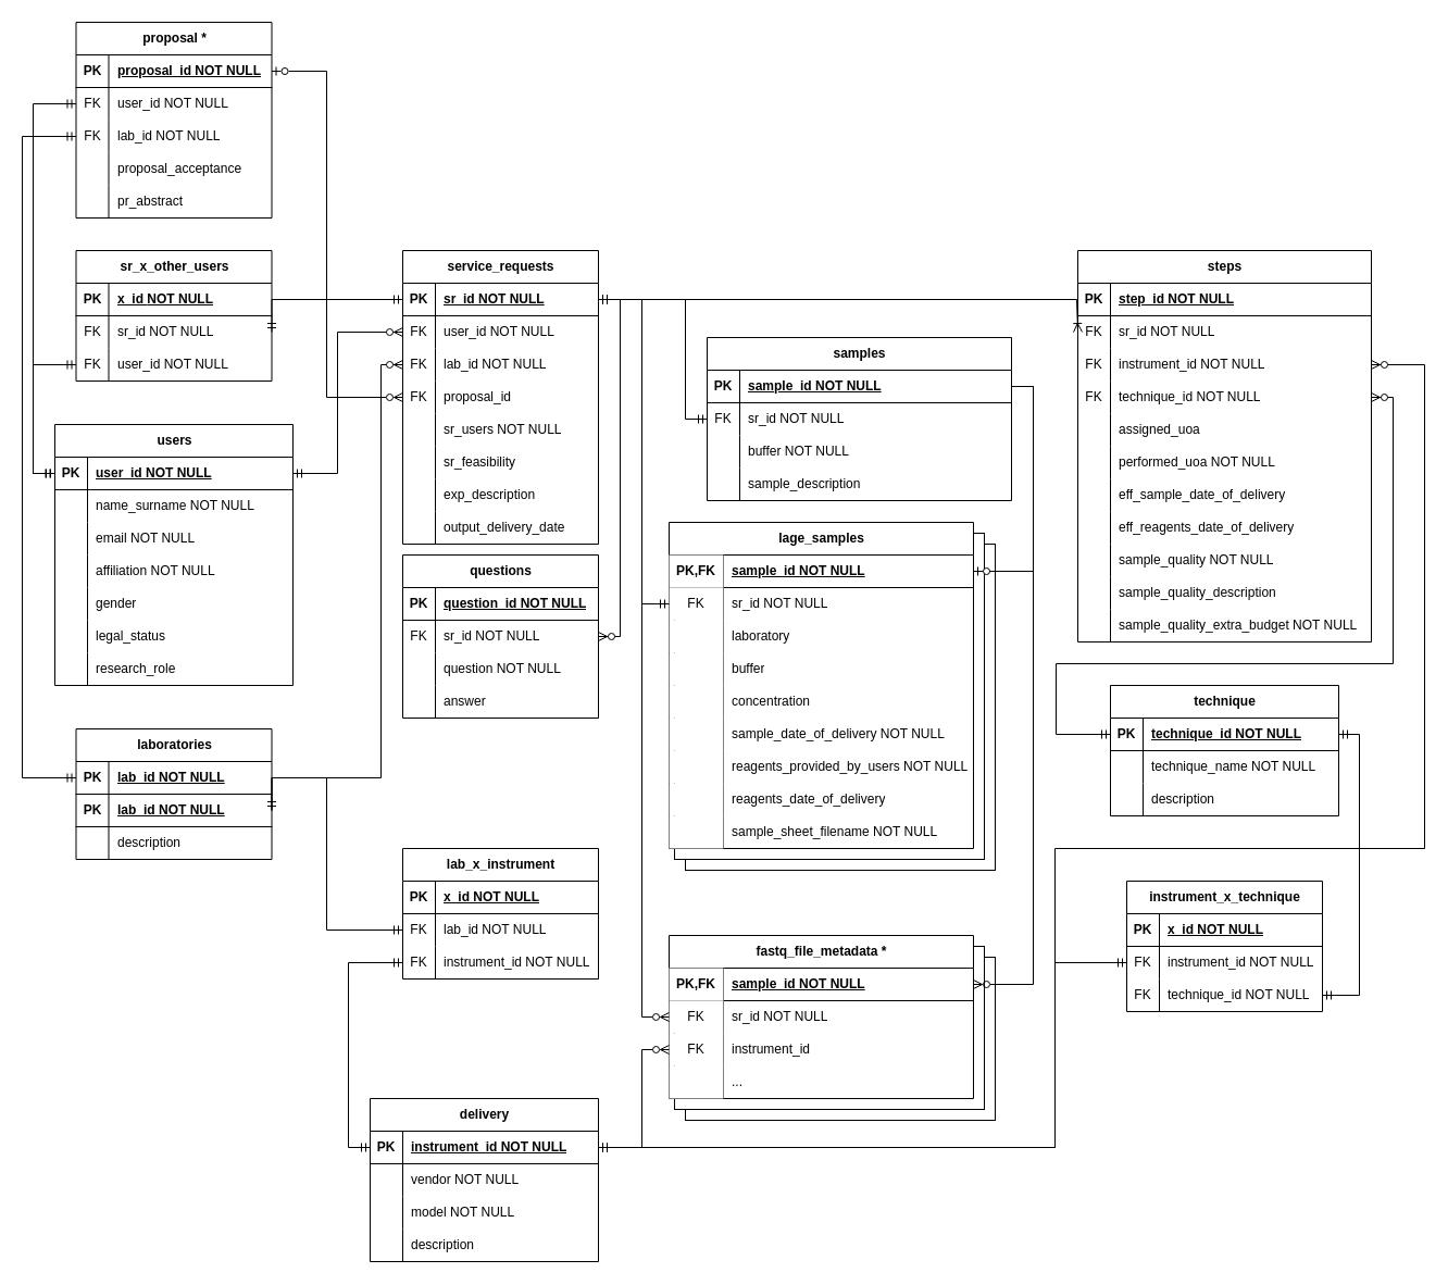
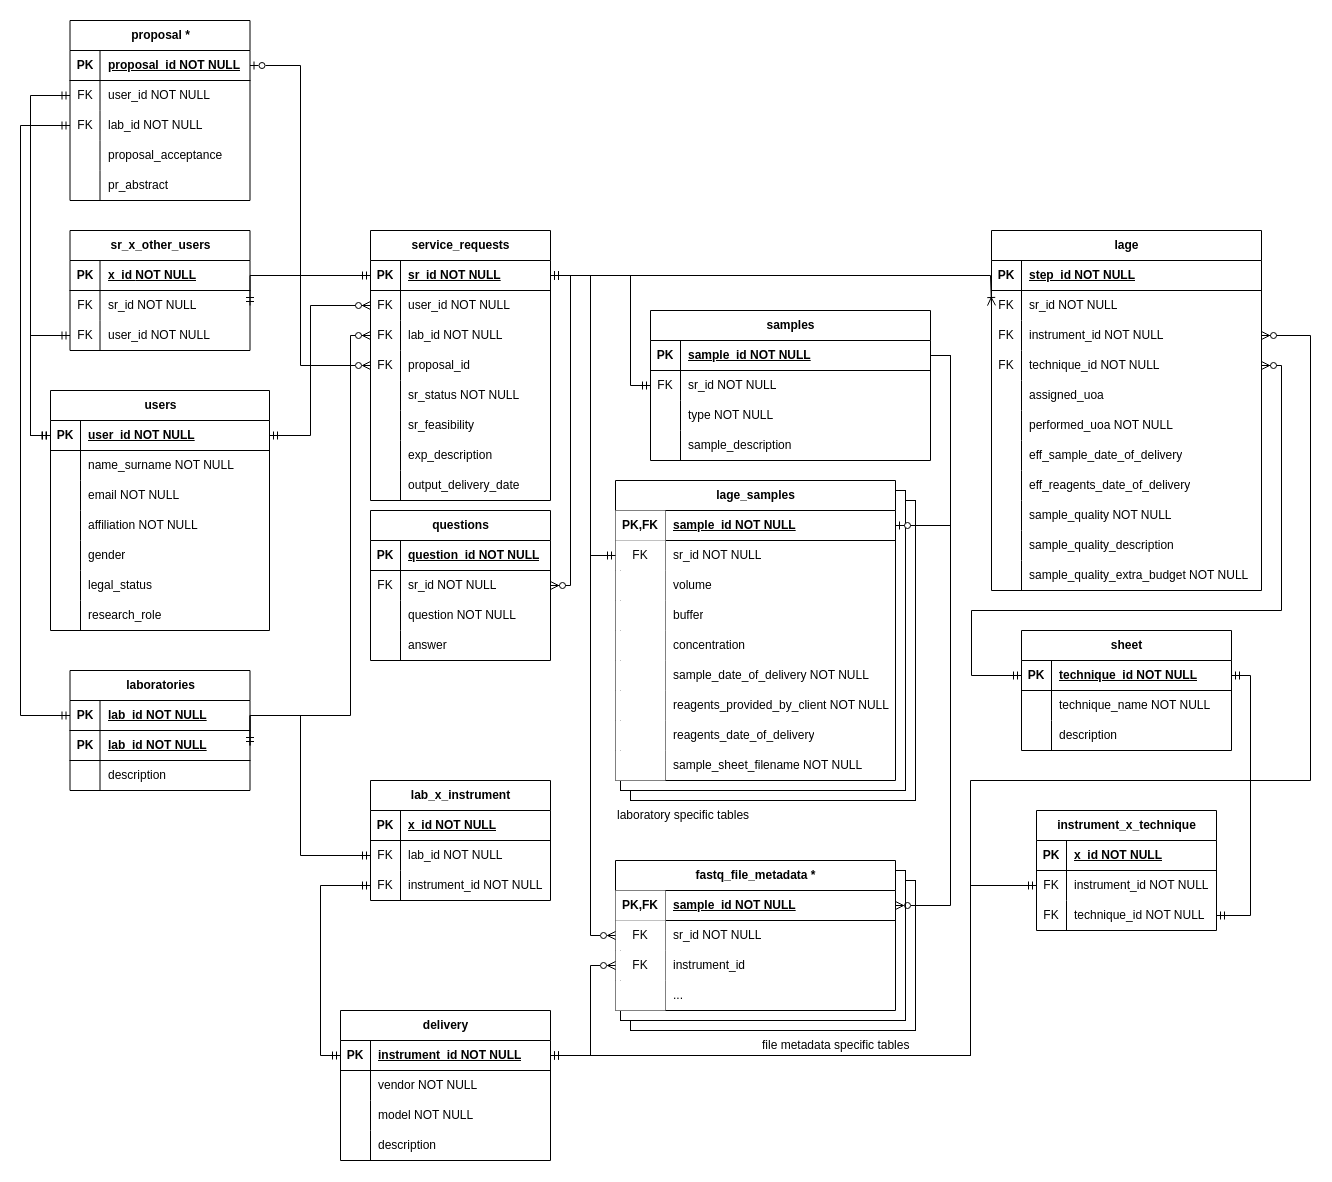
- <mxCell id="79" value="steps" style="shape=table;startSize=30;container=1;collapsible=1;childLayout=tableLayout;fixedRows=1;rowLines=0;fontStyle=1;align=center;resizeLast=1;html=1;" parent="1" vertex="1"><mxGeometry x="991" y="230" width="270" height="360" as="geometry" /></mxCell>
+ <mxCell id="79" value="lage" style="shape=table;startSize=30;container=1;collapsible=1;childLayout=tableLayout;fixedRows=1;rowLines=0;fontStyle=1;align=center;resizeLast=1;html=1;" parent="1" vertex="1"><mxGeometry x="991" y="230" width="270" height="360" as="geometry" /></mxCell>
- <mxCell id="43" value="sr_users&amp;nbsp;NOT NULL" style="shape=partialRectangle;connectable=0;fillColor=none;top=0;left=0;bottom=0;right=0;align=left;spacingLeft=6;overflow=hidden;whiteSpace=wrap;html=1;" parent="41" vertex="1"><mxGeometry x="30" width="150" height="30" as="geometry"><mxRectangle width="150" height="30" as="alternateBounds" /></mxGeometry></mxCell>
+ <mxCell id="43" value="sr_status&amp;nbsp;NOT NULL" style="shape=partialRectangle;connectable=0;fillColor=none;top=0;left=0;bottom=0;right=0;align=left;spacingLeft=6;overflow=hidden;whiteSpace=wrap;html=1;" parent="41" vertex="1"><mxGeometry x="30" width="150" height="30" as="geometry"><mxRectangle width="150" height="30" as="alternateBounds" /></mxGeometry></mxCell>
- <mxCell id="74" value="buffer&amp;nbsp;NOT NULL" style="shape=partialRectangle;connectable=0;fillColor=none;top=0;left=0;bottom=0;right=0;align=left;spacingLeft=6;overflow=hidden;whiteSpace=wrap;html=1;" parent="72" vertex="1"><mxGeometry x="30" width="250" height="30" as="geometry"><mxRectangle width="250" height="30" as="alternateBounds" /></mxGeometry></mxCell>
+ <mxCell id="74" value="type&amp;nbsp;NOT NULL" style="shape=partialRectangle;connectable=0;fillColor=none;top=0;left=0;bottom=0;right=0;align=left;spacingLeft=6;overflow=hidden;whiteSpace=wrap;html=1;" parent="72" vertex="1"><mxGeometry x="30" width="250" height="30" as="geometry"><mxRectangle width="250" height="30" as="alternateBounds" /></mxGeometry></mxCell>
- <mxCell id="197" value="laboratory" style="shape=partialRectangle;connectable=0;fillColor=none;top=0;left=0;bottom=0;right=0;align=left;spacingLeft=6;overflow=hidden;whiteSpace=wrap;html=1;" parent="195" vertex="1"><mxGeometry x="50" width="230" height="30" as="geometry"><mxRectangle width="230" height="30" as="alternateBounds" /></mxGeometry></mxCell>
+ <mxCell id="197" value="volume" style="shape=partialRectangle;connectable=0;fillColor=none;top=0;left=0;bottom=0;right=0;align=left;spacingLeft=6;overflow=hidden;whiteSpace=wrap;html=1;" parent="195" vertex="1"><mxGeometry x="50" width="230" height="30" as="geometry"><mxRectangle width="230" height="30" as="alternateBounds" /></mxGeometry></mxCell>
- <mxCell id="128" value="technique" style="shape=table;startSize=30;container=1;collapsible=1;childLayout=tableLayout;fixedRows=1;rowLines=0;fontStyle=1;align=center;resizeLast=1;html=1;" parent="1" vertex="1"><mxGeometry x="1021" y="630" width="210" height="120" as="geometry" /></mxCell>
+ <mxCell id="128" value="sheet" style="shape=table;startSize=30;container=1;collapsible=1;childLayout=tableLayout;fixedRows=1;rowLines=0;fontStyle=1;align=center;resizeLast=1;html=1;" parent="1" vertex="1"><mxGeometry x="1021" y="630" width="210" height="120" as="geometry" /></mxCell>
- <mxCell id="209" value="reagents_provided_by_users&amp;nbsp;NOT NULL" style="shape=partialRectangle;connectable=0;fillColor=none;top=0;left=0;bottom=0;right=0;align=left;spacingLeft=6;overflow=hidden;whiteSpace=wrap;html=1;" parent="207" vertex="1"><mxGeometry x="50" width="230" height="30" as="geometry"><mxRectangle width="230" height="30" as="alternateBounds" /></mxGeometry></mxCell>
+ <mxCell id="209" value="reagents_provided_by_client&amp;nbsp;NOT NULL" style="shape=partialRectangle;connectable=0;fillColor=none;top=0;left=0;bottom=0;right=0;align=left;spacingLeft=6;overflow=hidden;whiteSpace=wrap;html=1;" parent="207" vertex="1"><mxGeometry x="50" width="230" height="30" as="geometry"><mxRectangle width="230" height="30" as="alternateBounds" /></mxGeometry></mxCell>
+ <mxCell id="219" value="laboratory&amp;nbsp;&lt;span style=&quot;background-color: initial;&quot;&gt;specific&amp;nbsp;&lt;/span&gt;&lt;span style=&quot;background-color: initial;&quot;&gt;tables&lt;/span&gt;" style="text;html=1;align=left;verticalAlign=middle;resizable=0;points=[];autosize=1;strokeColor=none;fillColor=none;" vertex="1" parent="1"><mxGeometry x="615" y="800" width="160" height="30" as="geometry" /></mxCell>
+ <mxCell id="255" value="file metadata specific tables" style="text;html=1;align=left;verticalAlign=middle;resizable=0;points=[];autosize=1;strokeColor=none;fillColor=none;" vertex="1" parent="1"><mxGeometry x="760" y="1030" width="170" height="30" as="geometry" /></mxCell>
